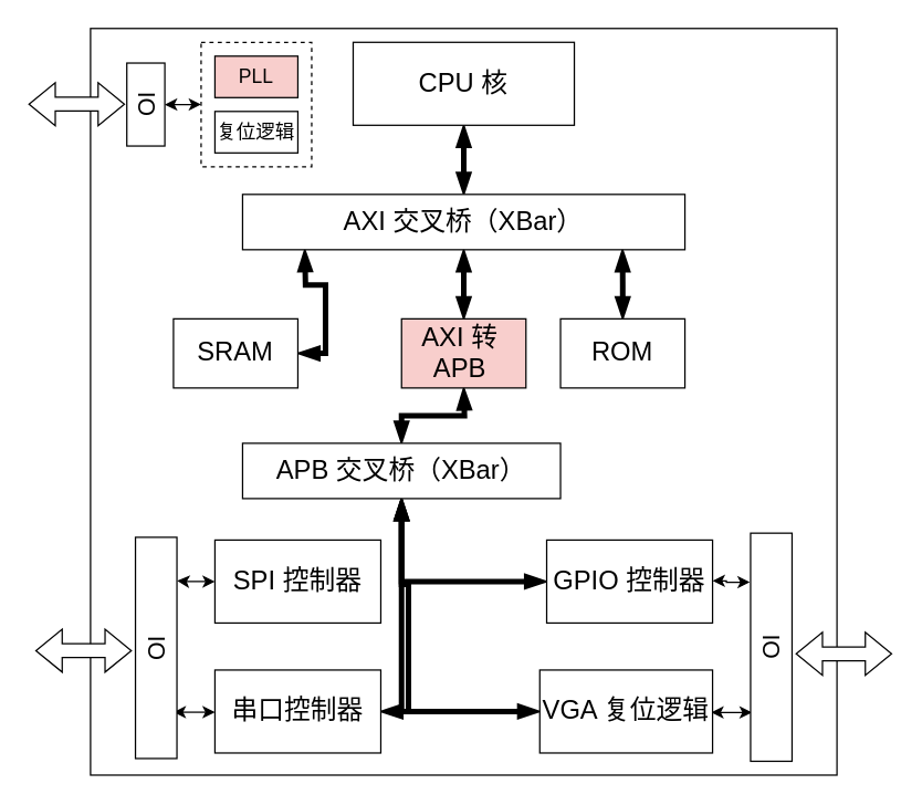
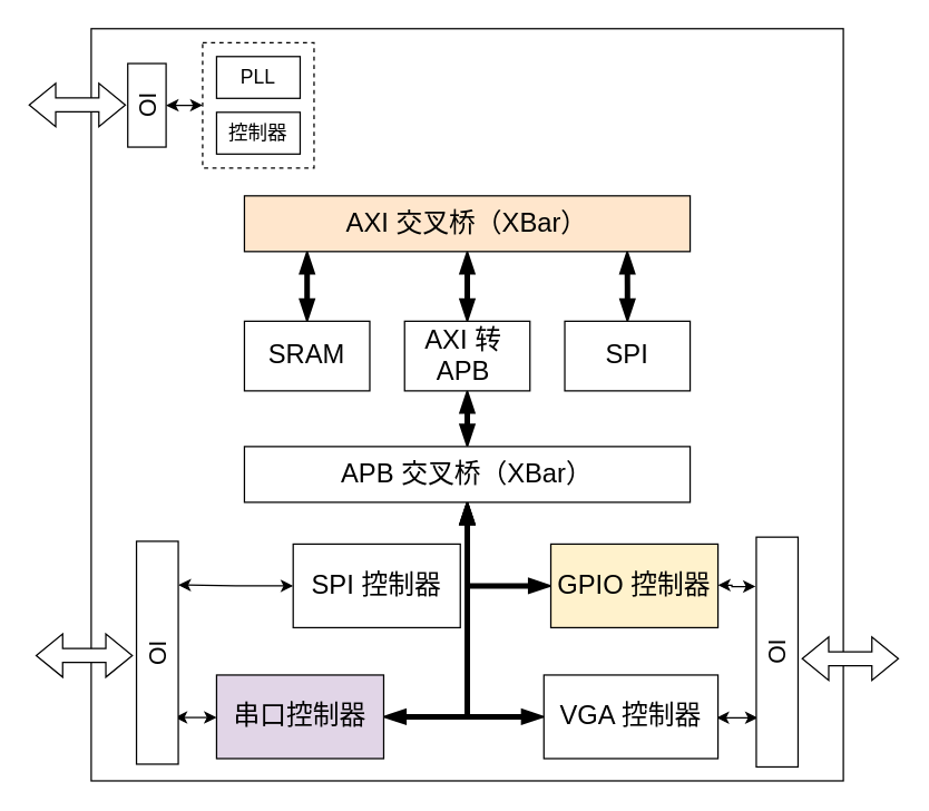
- <mxCell id="27" value="&lt;font style=&quot;font-size: 14px;&quot;&gt;PLL&lt;/font&gt;" style="rounded=0;whiteSpace=wrap;html=1;fillColor=#f8cecc;" parent="26" vertex="1"><mxGeometry x="10" y="10" width="60" height="30" as="geometry" /></mxCell>
+ <mxCell id="27" value="&lt;font style=&quot;font-size: 14px;&quot;&gt;PLL&lt;/font&gt;" style="rounded=0;whiteSpace=wrap;html=1;" parent="26" vertex="1"><mxGeometry x="10" y="10" width="60" height="30" as="geometry" /></mxCell>
- <mxCell id="19" value="&lt;font style=&quot;font-size: 19px;&quot;&gt;CPU 核&lt;/font&gt;" style="rounded=0;whiteSpace=wrap;html=1;" parent="1" vertex="1"><mxGeometry x="255" y="30" width="160" height="60" as="geometry" /></mxCell>
- <mxCell id="28" value="&lt;span style=&quot;font-size: 14px;&quot;&gt;复位逻辑&lt;/span&gt;" style="rounded=0;whiteSpace=wrap;html=1;" parent="26" vertex="1"><mxGeometry x="10" y="50" width="60" height="30" as="geometry" /></mxCell>
+ <mxCell id="28" value="&lt;span style=&quot;font-size: 14px;&quot;&gt;控制器&lt;/span&gt;" style="rounded=0;whiteSpace=wrap;html=1;" parent="26" vertex="1"><mxGeometry x="10" y="50" width="60" height="30" as="geometry" /></mxCell>
- <mxCell id="3" style="edgeStyle=orthogonalEdgeStyle;rounded=0;orthogonalLoop=1;jettySize=auto;html=1;entryX=0.5;entryY=1;entryDx=0;entryDy=0;startArrow=blockThin;startFill=1;strokeWidth=4;endArrow=blockThin;endFill=1;" parent="1" source="18" target="19" edge="1"><mxGeometry relative="1" as="geometry" /></mxCell>
- <mxCell id="18" value="&lt;font style=&quot;font-size: 19px;&quot;&gt;AXI 交叉桥（XBar）&lt;/font&gt;" style="rounded=0;whiteSpace=wrap;html=1;" parent="1" vertex="1"><mxGeometry x="175" y="140" width="320" height="40" as="geometry" /></mxCell>
+ <mxCell id="18" value="&lt;font style=&quot;font-size: 19px;&quot;&gt;AXI 交叉桥（XBar）&lt;/font&gt;" style="rounded=0;whiteSpace=wrap;html=1;fillColor=#ffe6cc;" parent="1" vertex="1"><mxGeometry x="175" y="140" width="320" height="40" as="geometry" /></mxCell>
- <mxCell id="6" value="&lt;font style=&quot;font-size: 19px;&quot;&gt;SRAM&lt;/font&gt;" style="rounded=0;whiteSpace=wrap;html=1;" parent="1" vertex="1"><mxGeometry x="125" y="230" width="90" height="50" as="geometry" /></mxCell>
+ <mxCell id="6" value="&lt;font style=&quot;font-size: 19px;&quot;&gt;SRAM&lt;/font&gt;" style="rounded=0;whiteSpace=wrap;html=1;" parent="1" vertex="1"><mxGeometry x="175" y="230" width="90" height="50" as="geometry" /></mxCell>
- <mxCell id="10" value="&lt;font style=&quot;font-size: 19px;&quot;&gt;AXI 转&amp;nbsp;&lt;/font&gt;&lt;div&gt;&lt;font style=&quot;font-size: 19px;&quot;&gt;APB&amp;nbsp;&lt;/font&gt;&lt;/div&gt;" style="rounded=0;whiteSpace=wrap;html=1;fillColor=#f8cecc;" parent="1" vertex="1"><mxGeometry x="290" y="230" width="90" height="50" as="geometry" /></mxCell>
+ <mxCell id="10" value="&lt;font style=&quot;font-size: 19px;&quot;&gt;AXI 转&amp;nbsp;&lt;/font&gt;&lt;div&gt;&lt;font style=&quot;font-size: 19px;&quot;&gt;APB&amp;nbsp;&lt;/font&gt;&lt;/div&gt;" style="rounded=0;whiteSpace=wrap;html=1;" parent="1" vertex="1"><mxGeometry x="290" y="230" width="90" height="50" as="geometry" /></mxCell>
- <mxCell id="8" value="&lt;font style=&quot;font-size: 19px;&quot;&gt;ROM&lt;/font&gt;" style="rounded=0;whiteSpace=wrap;html=1;" parent="1" vertex="1"><mxGeometry x="405" y="230" width="90" height="50" as="geometry" /></mxCell>
+ <mxCell id="8" value="&lt;font style=&quot;font-size: 19px;&quot;&gt;SPI&lt;/font&gt;" style="rounded=0;whiteSpace=wrap;html=1;" parent="1" vertex="1"><mxGeometry x="405" y="230" width="90" height="50" as="geometry" /></mxCell>
- <mxCell id="15" value="&lt;font style=&quot;font-size: 19px;&quot;&gt;APB 交叉桥（XBar）&lt;/font&gt;" style="rounded=0;whiteSpace=wrap;html=1;" parent="1" vertex="1"><mxGeometry x="175" y="320" width="230" height="40" as="geometry" /></mxCell>
+ <mxCell id="15" value="&lt;font style=&quot;font-size: 19px;&quot;&gt;APB 交叉桥（XBar）&lt;/font&gt;" style="rounded=0;whiteSpace=wrap;html=1;" parent="1" vertex="1"><mxGeometry x="175" y="320" width="320" height="40" as="geometry" /></mxCell>
- <mxCell id="14" value="&lt;font style=&quot;font-size: 19px;&quot;&gt;SPI 控制器&lt;/font&gt;" style="rounded=0;whiteSpace=wrap;html=1;" parent="1" vertex="1"><mxGeometry x="155" y="390" width="120" height="60" as="geometry" /></mxCell>
+ <mxCell id="14" value="&lt;font style=&quot;font-size: 19px;&quot;&gt;SPI 控制器&lt;/font&gt;" style="rounded=0;whiteSpace=wrap;html=1;" parent="1" vertex="1"><mxGeometry x="210" y="390" width="120" height="60" as="geometry" /></mxCell>
- <mxCell id="17" value="&lt;font style=&quot;font-size: 19px;&quot;&gt;GPIO 控制器&lt;/font&gt;" style="rounded=0;whiteSpace=wrap;html=1;" parent="1" vertex="1"><mxGeometry x="395" y="390" width="120" height="60" as="geometry" /></mxCell>
+ <mxCell id="17" value="&lt;font style=&quot;font-size: 19px;&quot;&gt;GPIO 控制器&lt;/font&gt;" style="rounded=0;whiteSpace=wrap;html=1;fillColor=#fff2cc;" parent="1" vertex="1"><mxGeometry x="395" y="390" width="120" height="60" as="geometry" /></mxCell>
- <mxCell id="16" value="&lt;font style=&quot;font-size: 19px;&quot;&gt;串口控制器&lt;/font&gt;" style="rounded=0;whiteSpace=wrap;html=1;" parent="1" vertex="1"><mxGeometry x="155" y="484" width="120" height="60" as="geometry" /></mxCell>
+ <mxCell id="16" value="&lt;font style=&quot;font-size: 19px;&quot;&gt;串口控制器&lt;/font&gt;" style="rounded=0;whiteSpace=wrap;html=1;fillColor=#e1d5e7;" parent="1" vertex="1"><mxGeometry x="155" y="484" width="120" height="60" as="geometry" /></mxCell>
- <mxCell id="34" value="&lt;font style=&quot;font-size: 19px;&quot;&gt;VGA 复位逻辑&lt;/font&gt;" style="rounded=0;whiteSpace=wrap;html=1;" parent="1" vertex="1"><mxGeometry x="390" y="484" width="125" height="60" as="geometry" /></mxCell>
+ <mxCell id="34" value="&lt;font style=&quot;font-size: 19px;&quot;&gt;VGA 控制器&lt;/font&gt;" style="rounded=0;whiteSpace=wrap;html=1;" parent="1" vertex="1"><mxGeometry x="390" y="484" width="125" height="60" as="geometry" /></mxCell>
